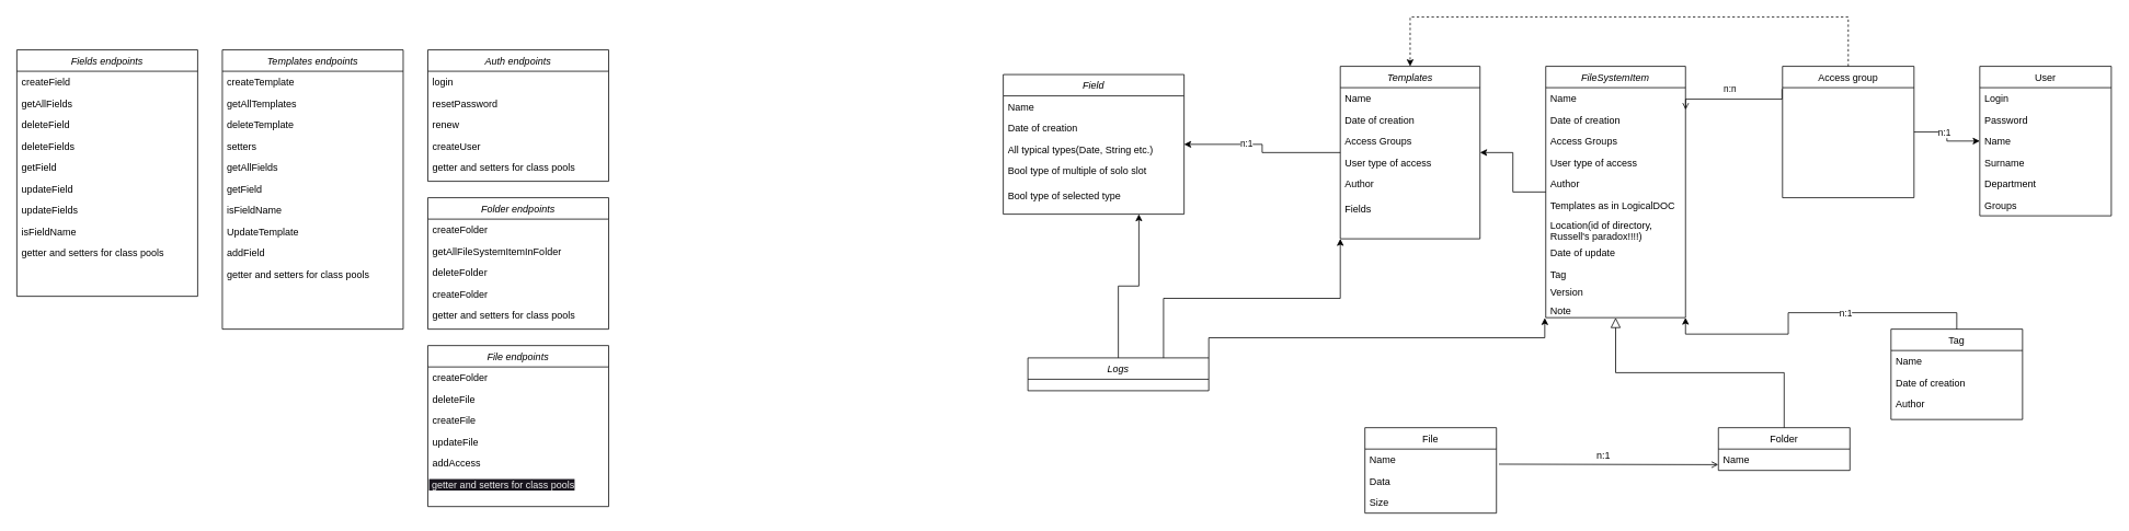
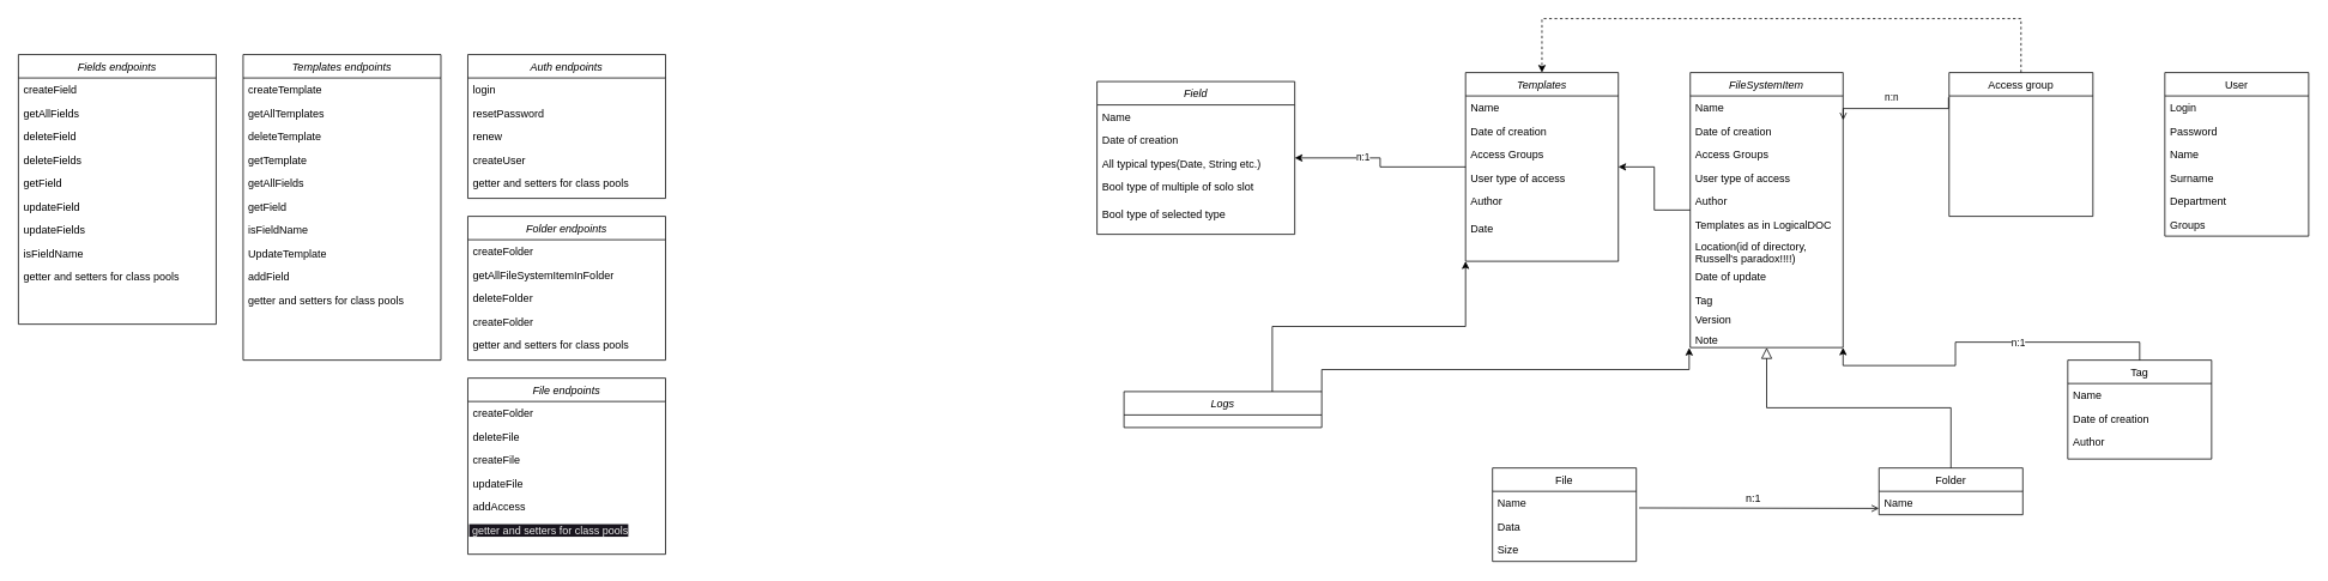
- <mxCell id="22" value="" style="edgeStyle=orthogonalEdgeStyle;rounded=0;orthogonalLoop=1;jettySize=auto;html=1;" edge="1" parent="1" source="24" target="30"><mxGeometry relative="1" as="geometry" /></mxCell>
- <mxCell id="23" value="n:1" style="edgeLabel;html=1;align=center;verticalAlign=middle;resizable=0;points=[];" vertex="1" connectable="0" parent="22"><mxGeometry x="-0.212" relative="1" as="geometry"><mxPoint as="offset" /></mxGeometry></mxCell>
- <mxCell id="62" value="setters" style="text;align=left;verticalAlign=top;spacingLeft=4;spacingRight=4;overflow=hidden;rotatable=0;points=[[0,0.5],[1,0.5]];portConstraint=eastwest;" vertex="1" parent="58"><mxGeometry y="104" width="220" height="26" as="geometry" /></mxCell>
+ <mxCell id="62" value="getTemplate" style="text;align=left;verticalAlign=top;spacingLeft=4;spacingRight=4;overflow=hidden;rotatable=0;points=[[0,0.5],[1,0.5]];portConstraint=eastwest;" vertex="1" parent="58"><mxGeometry y="104" width="220" height="26" as="geometry" /></mxCell>
- <mxCell id="45" value="Fields" style="text;align=left;verticalAlign=top;spacingLeft=4;spacingRight=4;overflow=hidden;rotatable=0;points=[[0,0.5],[1,0.5]];portConstraint=eastwest;rounded=0;shadow=0;html=0;" vertex="1" parent="39"><mxGeometry y="160" width="170" height="30" as="geometry" /></mxCell>
+ <mxCell id="45" value="Date" style="text;align=left;verticalAlign=top;spacingLeft=4;spacingRight=4;overflow=hidden;rotatable=0;points=[[0,0.5],[1,0.5]];portConstraint=eastwest;rounded=0;shadow=0;html=0;" vertex="1" parent="39"><mxGeometry y="160" width="170" height="30" as="geometry" /></mxCell>
- <mxCell id="98" style="edgeStyle=orthogonalEdgeStyle;rounded=0;orthogonalLoop=1;jettySize=auto;html=1;entryX=0.75;entryY=1;entryDx=0;entryDy=0;" edge="1" parent="1" source="100" target="46"><mxGeometry relative="1" as="geometry" /></mxCell>
